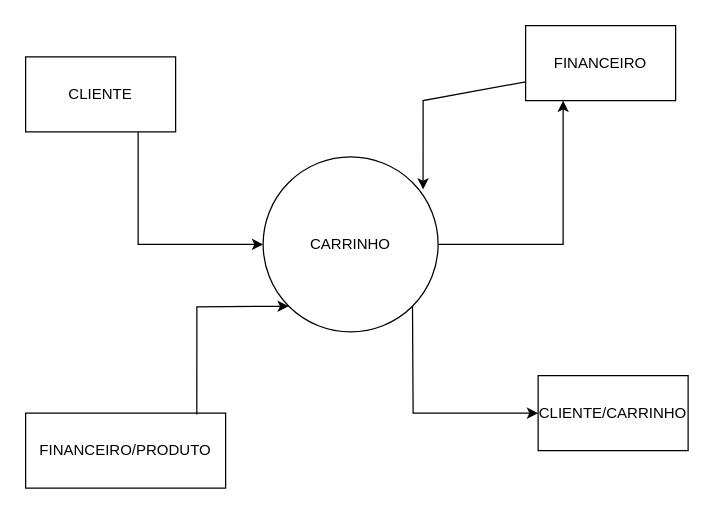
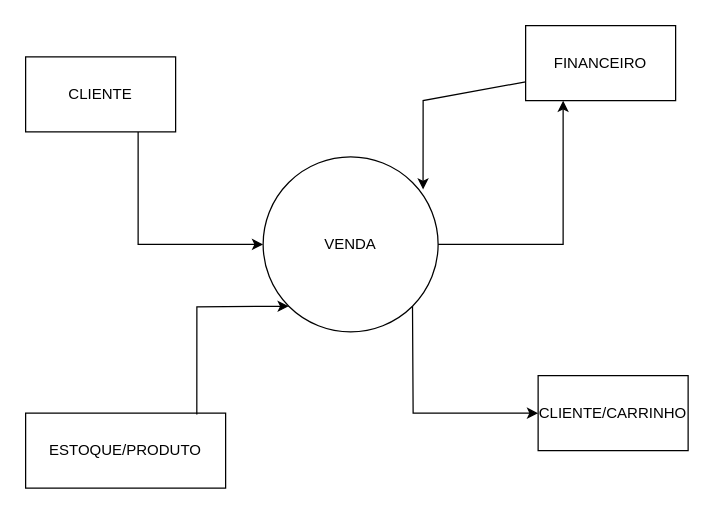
- <mxCell id="2" value="CARRINHO" style="ellipse;whiteSpace=wrap;html=1;aspect=fixed;" vertex="1" parent="1"><mxGeometry x="210" y="125" width="140" height="140" as="geometry" /></mxCell>
+ <mxCell id="2" value="VENDA" style="ellipse;whiteSpace=wrap;html=1;aspect=fixed;" vertex="1" parent="1"><mxGeometry x="210" y="125" width="140" height="140" as="geometry" /></mxCell>
- <mxCell id="6" value="FINANCEIRO/PRODUTO" style="rounded=0;whiteSpace=wrap;html=1;" vertex="1" parent="1"><mxGeometry x="20" y="330" width="160" height="60" as="geometry" /></mxCell>
+ <mxCell id="6" value="ESTOQUE/PRODUTO" style="rounded=0;whiteSpace=wrap;html=1;" vertex="1" parent="1"><mxGeometry x="20" y="330" width="160" height="60" as="geometry" /></mxCell>
